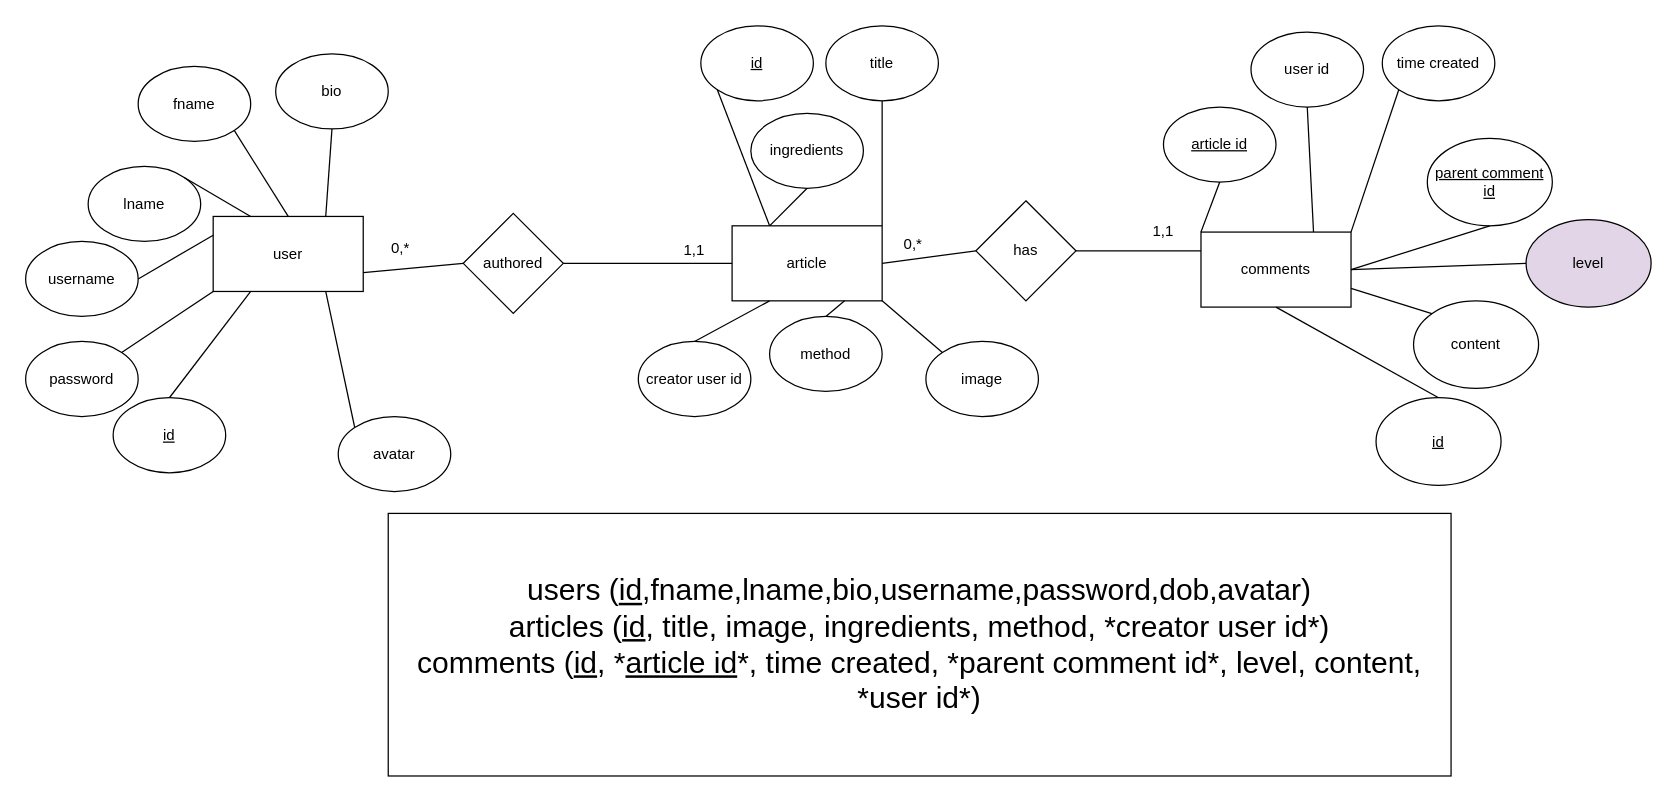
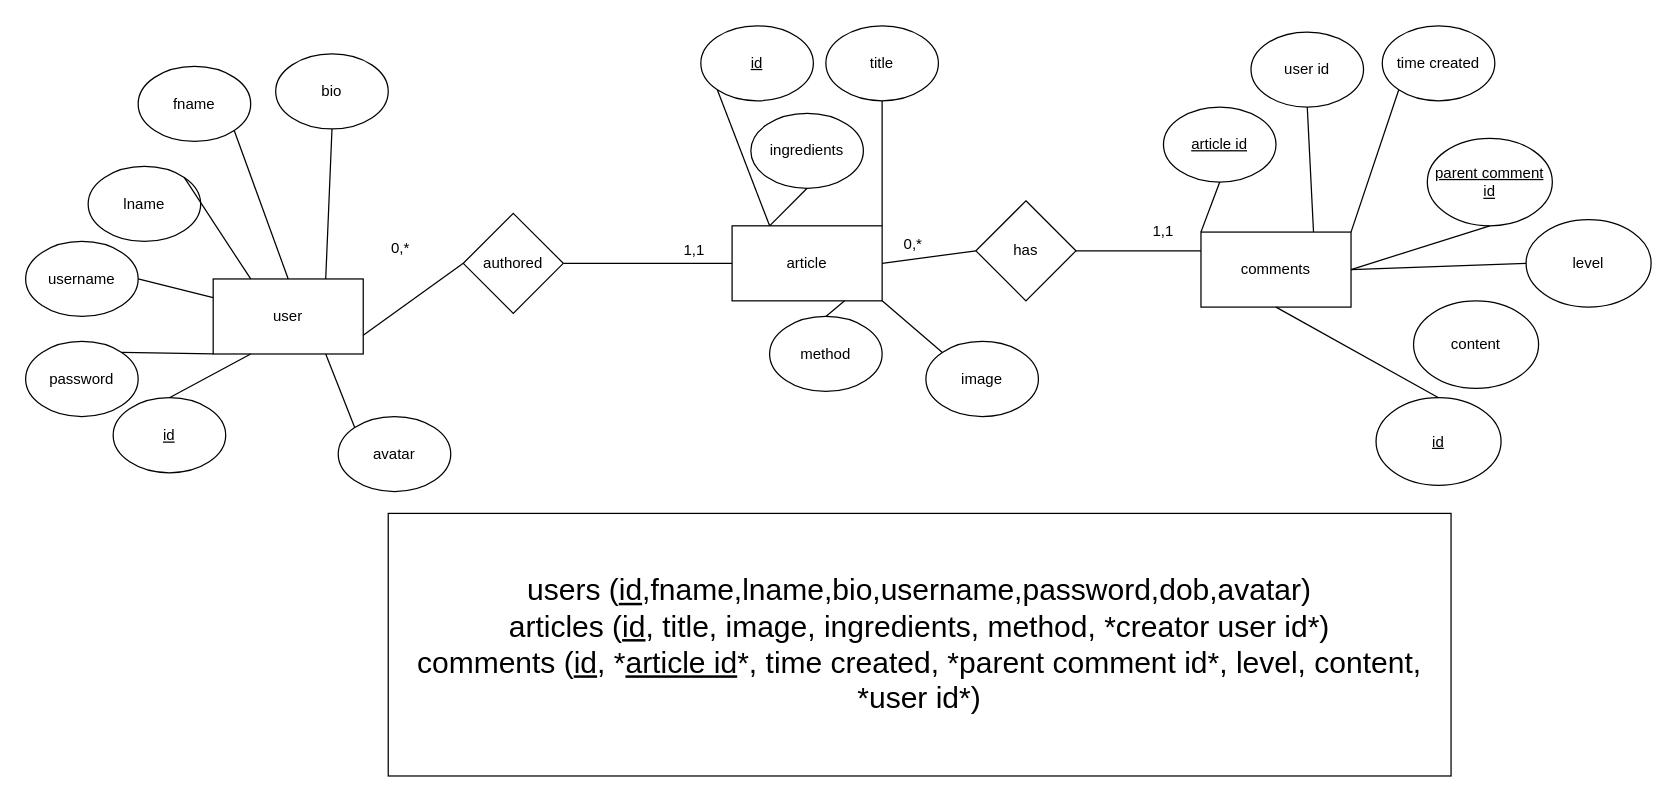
- <mxCell id="2" value="user" style="rounded=0;whiteSpace=wrap;html=1;" vertex="1" parent="1"><mxGeometry x="170" y="172.5" width="120" height="60" as="geometry" /></mxCell>
+ <mxCell id="2" value="user" style="rounded=0;whiteSpace=wrap;html=1;" vertex="1" parent="1"><mxGeometry x="170" y="222.5" width="120" height="60" as="geometry" /></mxCell>
- <mxCell id="49" value="level" style="ellipse;whiteSpace=wrap;html=1;fillColor=#e1d5e7;" vertex="1" parent="1"><mxGeometry x="1220" y="175" width="100" height="70" as="geometry" /></mxCell>
+ <mxCell id="49" value="level" style="ellipse;whiteSpace=wrap;html=1;" vertex="1" parent="1"><mxGeometry x="1220" y="175" width="100" height="70" as="geometry" /></mxCell>
- <mxCell id="17" value="" style="endArrow=none;html=1;rounded=0;entryX=0;entryY=0;entryDx=0;entryDy=0;exitX=1;exitY=0.75;exitDx=0;exitDy=0;" edge="1" parent="1" source="4" target="16"><mxGeometry width="50" height="50" relative="1" as="geometry"><mxPoint x="740" y="255" as="sourcePoint" /><mxPoint x="790" y="205" as="targetPoint" /></mxGeometry></mxCell>
- <mxCell id="44" value="" style="endArrow=none;html=1;rounded=0;entryX=0.25;entryY=1;entryDx=0;entryDy=0;exitX=0.5;exitY=0;exitDx=0;exitDy=0;" edge="1" parent="1" source="43" target="3"><mxGeometry width="50" height="50" relative="1" as="geometry"><mxPoint x="830" y="240" as="sourcePoint" /><mxPoint x="880" y="190" as="targetPoint" /></mxGeometry></mxCell>
- <mxCell id="43" value="creator user id" style="ellipse;whiteSpace=wrap;html=1;" vertex="1" parent="1"><mxGeometry x="510" y="272.5" width="90" height="60" as="geometry" /></mxCell>
